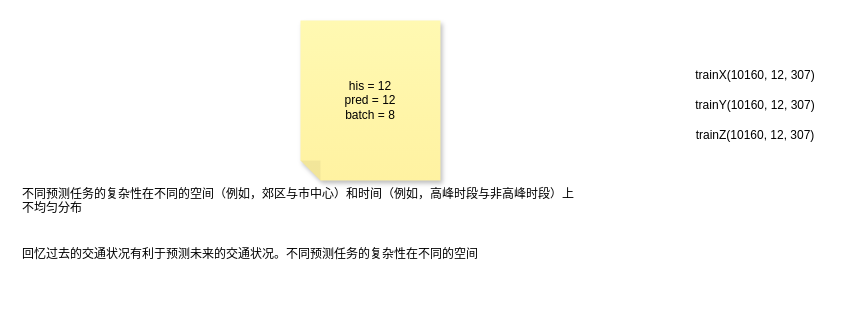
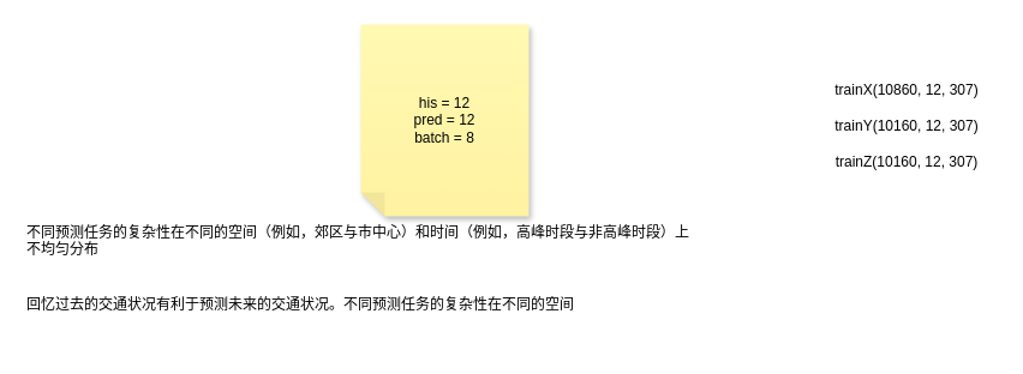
- <mxCell id="4" value="trainX(10160, 12, 307)" style="text;strokeColor=none;align=center;fillColor=none;html=1;verticalAlign=middle;whiteSpace=wrap;rounded=0;" vertex="1" parent="1"><mxGeometry x="680" y="60" width="150" height="30" as="geometry" /></mxCell>
+ <mxCell id="4" value="trainX(10860, 12, 307)" style="text;strokeColor=none;align=center;fillColor=none;html=1;verticalAlign=middle;whiteSpace=wrap;rounded=0;" vertex="1" parent="1"><mxGeometry x="680" y="60" width="150" height="30" as="geometry" /></mxCell>
